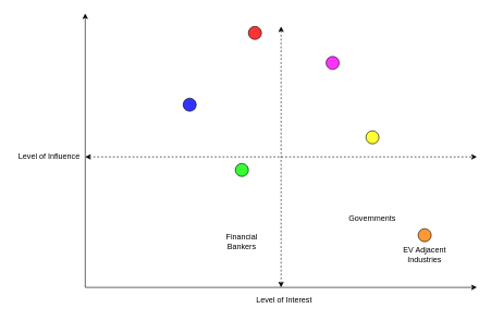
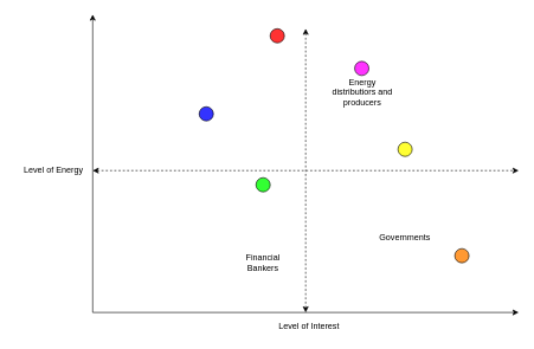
+ <mxCell id="17" value="Energy distributiors and producers" style="text;html=1;strokeColor=none;fillColor=none;align=center;verticalAlign=middle;whiteSpace=wrap;rounded=0;" vertex="1" parent="1"><mxGeometry x="460" y="120" width="100" height="20" as="geometry" /></mxCell>
- <mxCell id="6" value="Level of Influence" style="text;html=1;strokeColor=none;fillColor=none;align=center;verticalAlign=middle;whiteSpace=wrap;rounded=0;" vertex="1" parent="1"><mxGeometry x="20" y="220" width="110" height="40" as="geometry" /></mxCell>
+ <mxCell id="6" value="Level of Energy" style="text;html=1;strokeColor=none;fillColor=none;align=center;verticalAlign=middle;whiteSpace=wrap;rounded=0;" vertex="1" parent="1"><mxGeometry x="20" y="220" width="110" height="40" as="geometry" /></mxCell>
- <mxCell id="12" value="EV Adjacent Industries" style="text;html=1;strokeColor=none;fillColor=none;align=center;verticalAlign=middle;whiteSpace=wrap;rounded=0;" vertex="1" parent="1"><mxGeometry x="610" y="380" width="80" height="20" as="geometry" /></mxCell>
